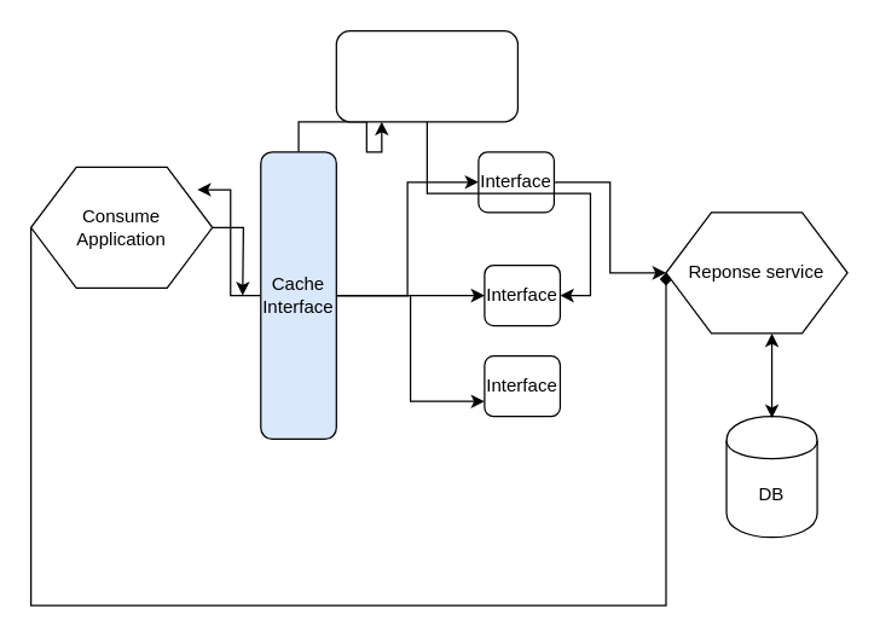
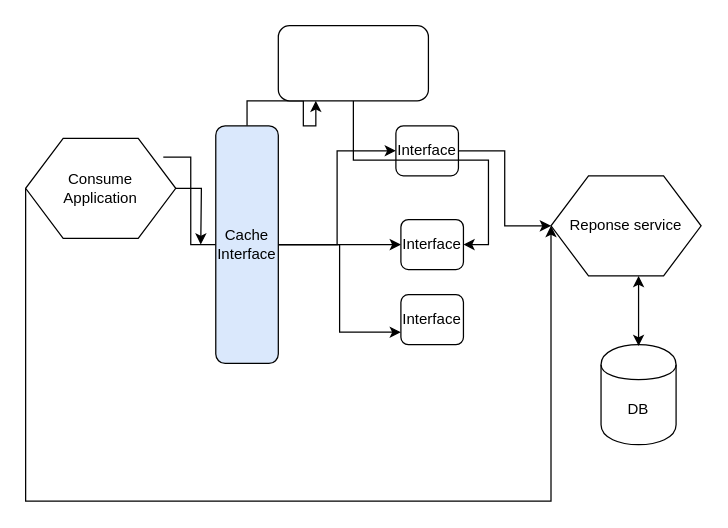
- <mxCell id="6" style="edgeStyle=orthogonalEdgeStyle;rounded=0;orthogonalLoop=1;jettySize=auto;html=1;entryX=0.917;entryY=0.188;entryDx=0;entryDy=0;entryPerimeter=0;" edge="1" parent="1" source="7" target="12"><mxGeometry relative="1" as="geometry" /></mxCell>
+ <mxCell id="6" style="edgeStyle=orthogonalEdgeStyle;rounded=0;orthogonalLoop=1;jettySize=auto;html=1;entryX=0.917;entryY=0.188;entryDx=0;entryDy=0;entryPerimeter=0;endArrow=none;" edge="1" parent="1" source="7" target="12"><mxGeometry relative="1" as="geometry" /></mxCell>
- <mxCell id="11" style="edgeStyle=orthogonalEdgeStyle;rounded=0;orthogonalLoop=1;jettySize=auto;html=1;entryX=0;entryY=0.5;entryDx=0;entryDy=0;endArrow=diamond;" edge="1" parent="1" source="12" target="15"><mxGeometry relative="1" as="geometry"><Array as="points"><mxPoint x="20" y="400" /><mxPoint x="440" y="400" /></Array></mxGeometry></mxCell>
+ <mxCell id="11" style="edgeStyle=orthogonalEdgeStyle;rounded=0;orthogonalLoop=1;jettySize=auto;html=1;entryX=0;entryY=0.5;entryDx=0;entryDy=0;" edge="1" parent="1" source="12" target="15"><mxGeometry relative="1" as="geometry"><Array as="points"><mxPoint x="20" y="400" /><mxPoint x="440" y="400" /></Array></mxGeometry></mxCell>
